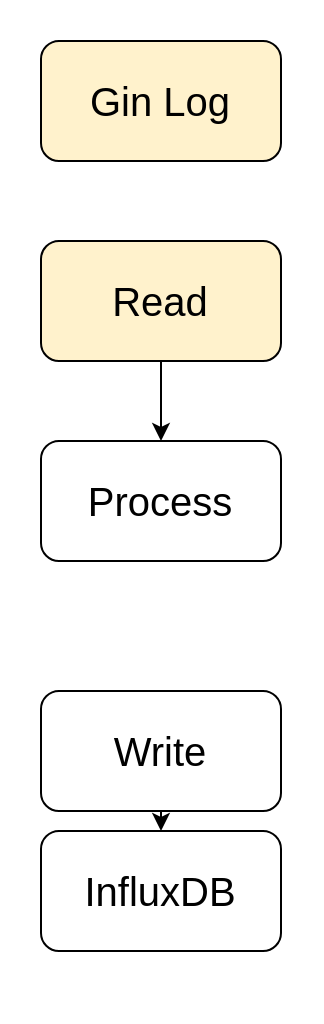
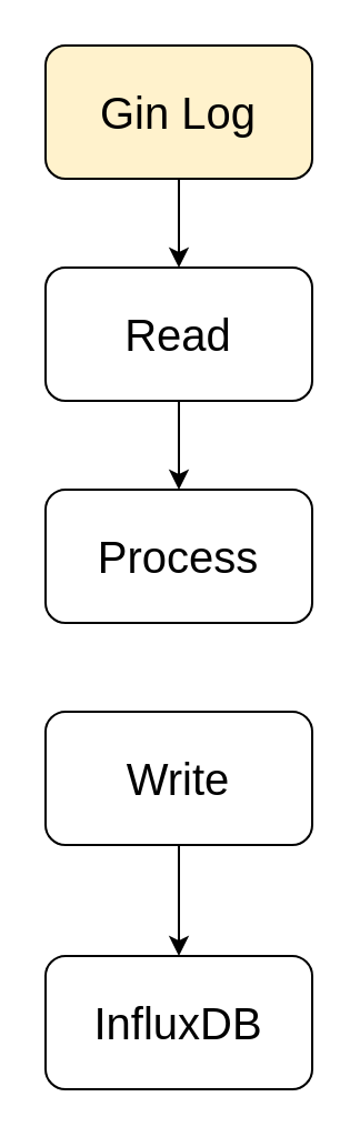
+ <mxCell id="8" style="edgeStyle=orthogonalEdgeStyle;rounded=0;orthogonalLoop=1;jettySize=auto;html=1;exitX=0.5;exitY=1;exitDx=0;exitDy=0;entryX=0.5;entryY=0;entryDx=0;entryDy=0;fontSize=20;" edge="1" parent="1" source="9" target="3"><mxGeometry relative="1" as="geometry" /></mxCell>
- <mxCell id="3" value="Read" style="rounded=1;whiteSpace=wrap;html=1;fontSize=20;fillColor=#fff2cc;" vertex="1" parent="1"><mxGeometry x="20" y="120" width="120" height="60" as="geometry" /></mxCell>
+ <mxCell id="3" value="Read" style="rounded=1;whiteSpace=wrap;html=1;fontSize=20;" vertex="1" parent="1"><mxGeometry x="20" y="120" width="120" height="60" as="geometry" /></mxCell>
- <mxCell id="6" value="Write" style="rounded=1;whiteSpace=wrap;html=1;fontSize=20;" vertex="1" parent="1"><mxGeometry x="20" y="345" width="120" height="60" as="geometry" /></mxCell>
+ <mxCell id="6" value="Write" style="rounded=1;whiteSpace=wrap;html=1;fontSize=20;" vertex="1" parent="1"><mxGeometry x="20" y="320" width="120" height="60" as="geometry" /></mxCell>
- <mxCell id="7" value="InfluxDB" style="rounded=1;whiteSpace=wrap;html=1;fontSize=20;" vertex="1" parent="1"><mxGeometry x="20" y="415" width="120" height="60" as="geometry" /></mxCell>
+ <mxCell id="7" value="InfluxDB" style="rounded=1;whiteSpace=wrap;html=1;fontSize=20;" vertex="1" parent="1"><mxGeometry x="20" y="430" width="120" height="60" as="geometry" /></mxCell>
